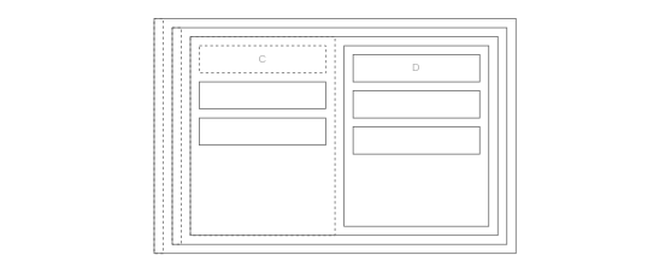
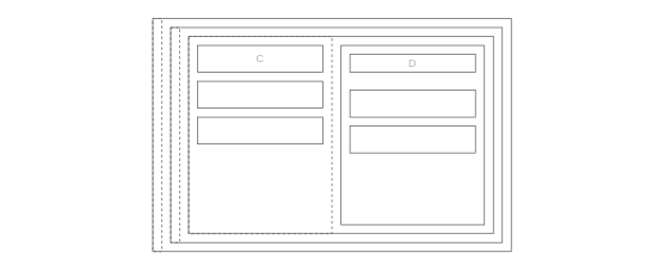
- <mxCell id="7" value="C" style="rounded=0;whiteSpace=wrap;html=1;fontSize=12;align=center;fillColor=none;strokeColor=#666666;fontColor=#B3B3B3;dashed=1;" parent="1" vertex="1"><mxGeometry x="220" y="50" width="140" height="30" as="geometry" /></mxCell>
+ <mxCell id="7" value="C" style="rounded=0;whiteSpace=wrap;html=1;fontSize=12;align=center;fillColor=none;strokeColor=#666666;fontColor=#B3B3B3;" parent="1" vertex="1"><mxGeometry x="220" y="50" width="140" height="30" as="geometry" /></mxCell>
- <mxCell id="10" value="D" style="rounded=0;whiteSpace=wrap;html=1;fontSize=12;align=center;fillColor=none;strokeColor=#666666;fontColor=#B3B3B3;" parent="1" vertex="1"><mxGeometry x="390" y="60" width="140" height="30" as="geometry" /></mxCell>
+ <mxCell id="10" value="D" style="rounded=0;whiteSpace=wrap;html=1;fontSize=12;align=center;fillColor=none;strokeColor=#666666;fontColor=#B3B3B3;" parent="1" vertex="1"><mxGeometry x="390" y="60" width="140" height="20" as="geometry" /></mxCell>
